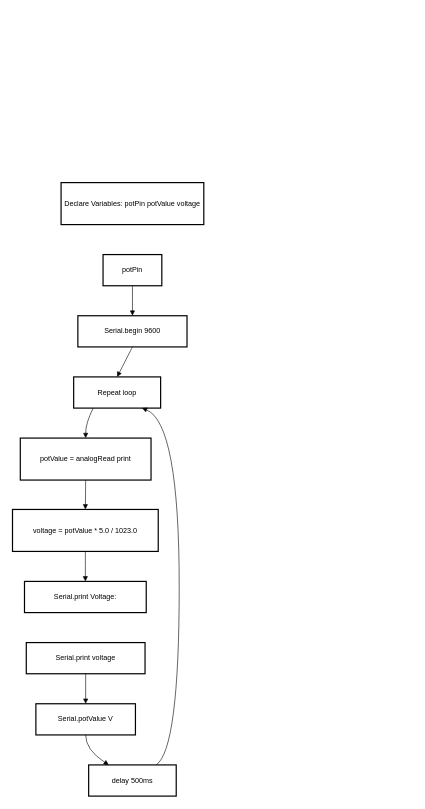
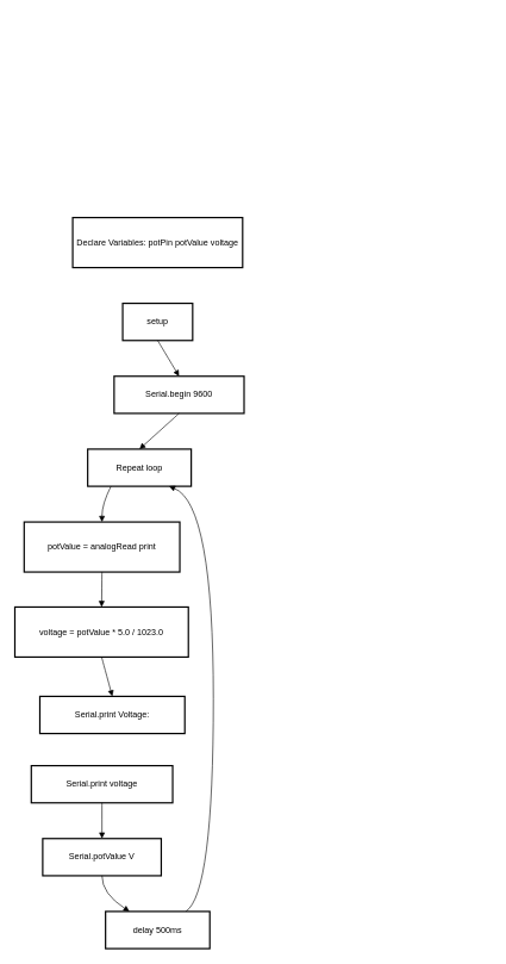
- <mxCell id="4" value="potPin" style="whiteSpace=wrap;strokeWidth=2;" vertex="1" parent="1"><mxGeometry x="171" y="424" width="98" height="52" as="geometry" /></mxCell>
+ <mxCell id="4" value="setup" style="whiteSpace=wrap;strokeWidth=2;" vertex="1" parent="1"><mxGeometry x="171" y="424" width="98" height="52" as="geometry" /></mxCell>
- <mxCell id="5" value="Serial.begin 9600" style="whiteSpace=wrap;strokeWidth=2;" vertex="1" parent="1"><mxGeometry x="129" y="526" width="182" height="52" as="geometry" /></mxCell>
+ <mxCell id="5" value="Serial.begin 9600" style="whiteSpace=wrap;strokeWidth=2;" vertex="1" parent="1"><mxGeometry x="159" y="526" width="182" height="52" as="geometry" /></mxCell>
- <mxCell id="9" value="Serial.print Voltage:" style="whiteSpace=wrap;strokeWidth=2;" vertex="1" parent="1"><mxGeometry x="40" y="969" width="203" height="52" as="geometry" /></mxCell>
+ <mxCell id="9" value="Serial.print Voltage:" style="whiteSpace=wrap;strokeWidth=2;" vertex="1" parent="1"><mxGeometry x="55" y="974" width="203" height="52" as="geometry" /></mxCell>
